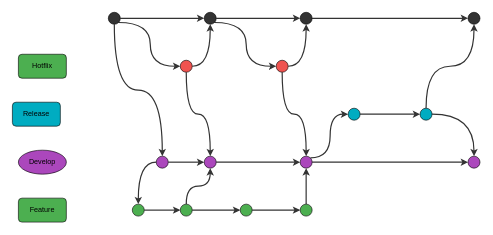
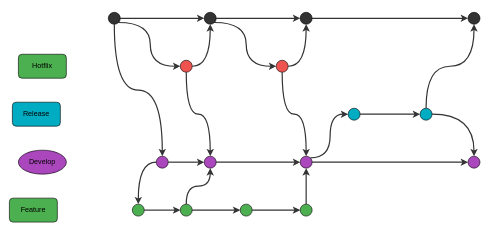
- <mxCell id="5" value="Feature" style="rounded=1;whiteSpace=wrap;html=1;fillColor=#4CAF50;" vertex="1" parent="1"><mxGeometry x="30" y="330" width="80" height="40" as="geometry" /></mxCell>
+ <mxCell id="5" value="Feature" style="rounded=1;whiteSpace=wrap;html=1;fillColor=#4CAF50;" vertex="1" parent="1"><mxGeometry x="15" y="330" width="80" height="40" as="geometry" /></mxCell>
